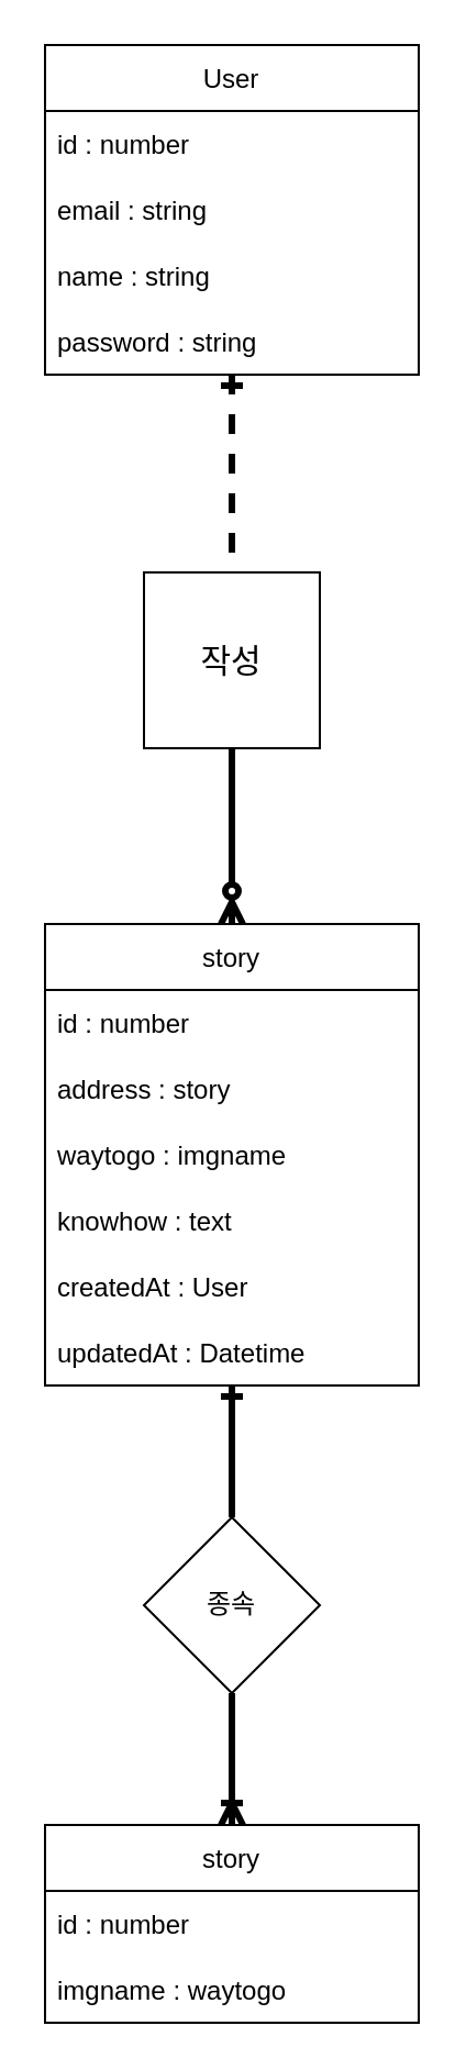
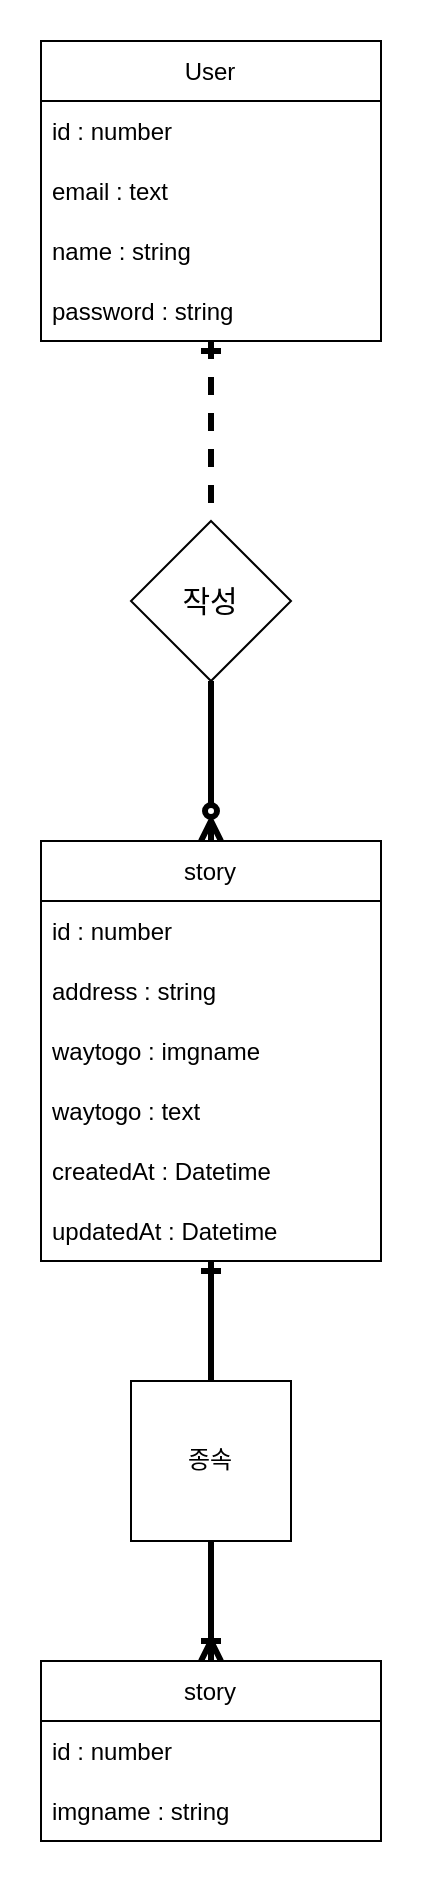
- <mxCell id="8" value="email : string" style="text;strokeColor=none;fillColor=none;align=left;verticalAlign=middle;spacingLeft=4;spacingRight=4;overflow=hidden;points=[[0,0.5],[1,0.5]];portConstraint=eastwest;rotatable=0;" vertex="1" parent="6"><mxGeometry y="60" width="170" height="30" as="geometry" /></mxCell>
+ <mxCell id="8" value="email : text" style="text;strokeColor=none;fillColor=none;align=left;verticalAlign=middle;spacingLeft=4;spacingRight=4;overflow=hidden;points=[[0,0.5],[1,0.5]];portConstraint=eastwest;rotatable=0;" vertex="1" parent="6"><mxGeometry y="60" width="170" height="30" as="geometry" /></mxCell>
- <mxCell id="21" value="작성" style="whiteSpace=wrap;html=1;fontSize=15;rounded=0;" parent="1" vertex="1"><mxGeometry x="65" y="260" width="80" height="80" as="geometry" /></mxCell>
+ <mxCell id="21" value="작성" style="rhombus;whiteSpace=wrap;html=1;fontSize=15;" parent="1" vertex="1"><mxGeometry x="65" y="260" width="80" height="80" as="geometry" /></mxCell>
- <mxCell id="13" value="address : story" style="text;strokeColor=none;fillColor=none;align=left;verticalAlign=middle;spacingLeft=4;spacingRight=4;overflow=hidden;points=[[0,0.5],[1,0.5]];portConstraint=eastwest;rotatable=0;" vertex="1" parent="11"><mxGeometry y="60" width="170" height="30" as="geometry" /></mxCell>
+ <mxCell id="13" value="address : string" style="text;strokeColor=none;fillColor=none;align=left;verticalAlign=middle;spacingLeft=4;spacingRight=4;overflow=hidden;points=[[0,0.5],[1,0.5]];portConstraint=eastwest;rotatable=0;" vertex="1" parent="11"><mxGeometry y="60" width="170" height="30" as="geometry" /></mxCell>
- <mxCell id="15" value="knowhow : text" style="text;strokeColor=none;fillColor=none;align=left;verticalAlign=middle;spacingLeft=4;spacingRight=4;overflow=hidden;points=[[0,0.5],[1,0.5]];portConstraint=eastwest;rotatable=0;" vertex="1" parent="11"><mxGeometry y="120" width="170" height="30" as="geometry" /></mxCell>
+ <mxCell id="15" value="waytogo : text" style="text;strokeColor=none;fillColor=none;align=left;verticalAlign=middle;spacingLeft=4;spacingRight=4;overflow=hidden;points=[[0,0.5],[1,0.5]];portConstraint=eastwest;rotatable=0;" vertex="1" parent="11"><mxGeometry y="120" width="170" height="30" as="geometry" /></mxCell>
- <mxCell id="16" value="createdAt : User" style="text;strokeColor=none;fillColor=none;align=left;verticalAlign=middle;spacingLeft=4;spacingRight=4;overflow=hidden;points=[[0,0.5],[1,0.5]];portConstraint=eastwest;rotatable=0;" vertex="1" parent="11"><mxGeometry y="150" width="170" height="30" as="geometry" /></mxCell>
+ <mxCell id="16" value="createdAt : Datetime" style="text;strokeColor=none;fillColor=none;align=left;verticalAlign=middle;spacingLeft=4;spacingRight=4;overflow=hidden;points=[[0,0.5],[1,0.5]];portConstraint=eastwest;rotatable=0;" vertex="1" parent="11"><mxGeometry y="150" width="170" height="30" as="geometry" /></mxCell>
- <mxCell id="5" value="종속" style="rhombus;whiteSpace=wrap;html=1;" parent="1" vertex="1"><mxGeometry x="65" y="690" width="80" height="80" as="geometry" /></mxCell>
+ <mxCell id="5" value="종속" style="whiteSpace=wrap;html=1;rounded=0;" parent="1" vertex="1"><mxGeometry x="65" y="690" width="80" height="80" as="geometry" /></mxCell>
- <mxCell id="20" value="imgname : waytogo" style="text;strokeColor=none;fillColor=none;align=left;verticalAlign=middle;spacingLeft=4;spacingRight=4;overflow=hidden;points=[[0,0.5],[1,0.5]];portConstraint=eastwest;rotatable=0;" vertex="1" parent="18"><mxGeometry y="60" width="170" height="30" as="geometry" /></mxCell>
+ <mxCell id="20" value="imgname : string" style="text;strokeColor=none;fillColor=none;align=left;verticalAlign=middle;spacingLeft=4;spacingRight=4;overflow=hidden;points=[[0,0.5],[1,0.5]];portConstraint=eastwest;rotatable=0;" vertex="1" parent="18"><mxGeometry y="60" width="170" height="30" as="geometry" /></mxCell>
